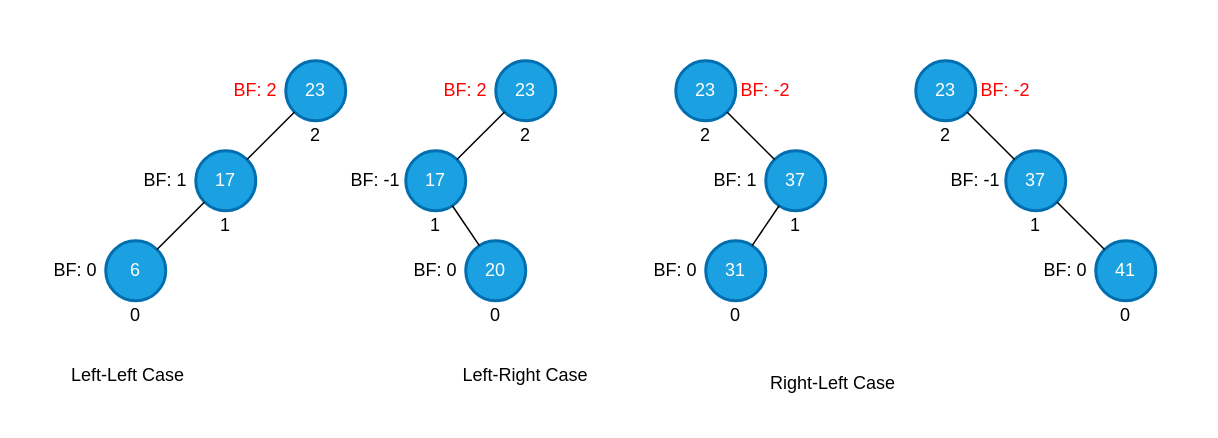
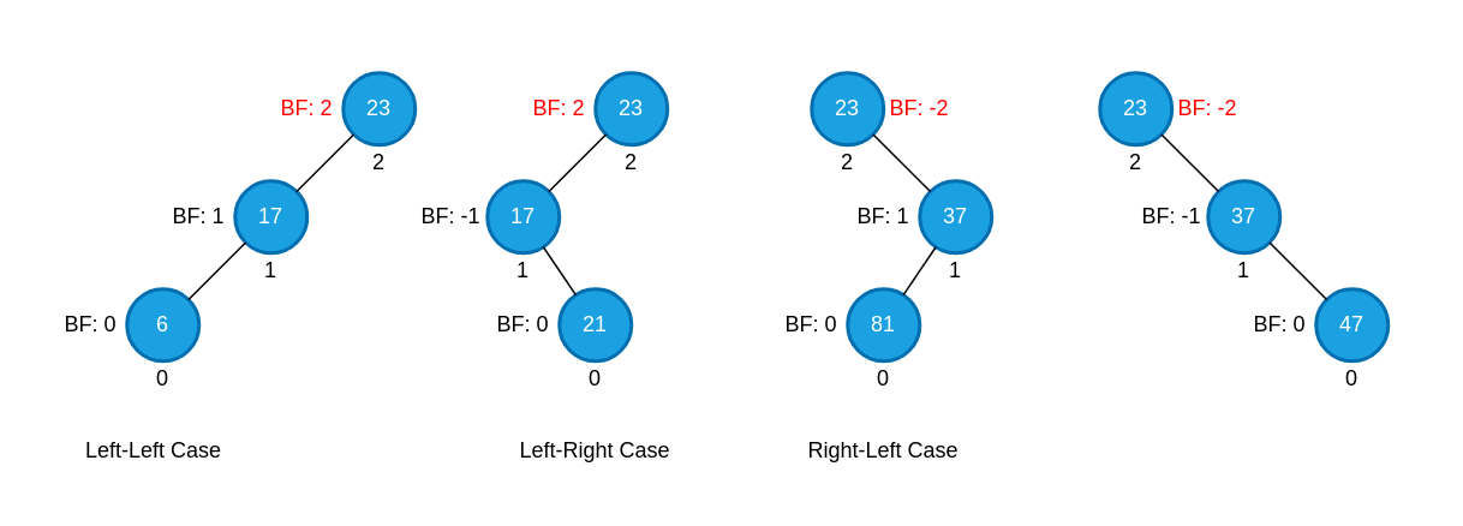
- <mxCell id="15" value="20" style="ellipse;whiteSpace=wrap;html=1;aspect=fixed;strokeColor=#006EAF;strokeWidth=2;fillColor=#1ba1e2;fontColor=#ffffff;" parent="1" vertex="1"><mxGeometry x="310" y="160" width="40" height="40" as="geometry" /></mxCell>
+ <mxCell id="15" value="21" style="ellipse;whiteSpace=wrap;html=1;aspect=fixed;strokeColor=#006EAF;strokeWidth=2;fillColor=#1ba1e2;fontColor=#ffffff;" parent="1" vertex="1"><mxGeometry x="310" y="160" width="40" height="40" as="geometry" /></mxCell>
- <mxCell id="24" value="31" style="ellipse;whiteSpace=wrap;html=1;aspect=fixed;strokeColor=#006EAF;strokeWidth=2;fillColor=#1ba1e2;fontColor=#ffffff;" parent="1" vertex="1"><mxGeometry x="470" y="160" width="40" height="40" as="geometry" /></mxCell>
+ <mxCell id="24" value="81" style="ellipse;whiteSpace=wrap;html=1;aspect=fixed;strokeColor=#006EAF;strokeWidth=2;fillColor=#1ba1e2;fontColor=#ffffff;" parent="1" vertex="1"><mxGeometry x="470" y="160" width="40" height="40" as="geometry" /></mxCell>
- <mxCell id="33" value="41" style="ellipse;whiteSpace=wrap;html=1;aspect=fixed;strokeColor=#006EAF;strokeWidth=2;fillColor=#1ba1e2;fontColor=#ffffff;" parent="1" vertex="1"><mxGeometry x="730" y="160" width="40" height="40" as="geometry" /></mxCell>
+ <mxCell id="33" value="47" style="ellipse;whiteSpace=wrap;html=1;aspect=fixed;strokeColor=#006EAF;strokeWidth=2;fillColor=#1ba1e2;fontColor=#ffffff;" parent="1" vertex="1"><mxGeometry x="730" y="160" width="40" height="40" as="geometry" /></mxCell>
- <mxCell id="48" value="&lt;font color=&quot;#000000&quot;&gt;Left-Right Case&lt;/font&gt;" style="text;html=1;strokeColor=none;fillColor=none;align=center;verticalAlign=middle;whiteSpace=wrap;rounded=0;" parent="1" vertex="1"><mxGeometry x="300" y="240" width="100" height="20" as="geometry" /></mxCell>
+ <mxCell id="48" value="&lt;font color=&quot;#000000&quot;&gt;Left-Right Case&lt;/font&gt;" style="text;html=1;strokeColor=none;fillColor=none;align=center;verticalAlign=middle;whiteSpace=wrap;rounded=0;" parent="1" vertex="1"><mxGeometry x="280" y="240" width="100" height="20" as="geometry" /></mxCell>
- <mxCell id="49" value="&lt;font color=&quot;#000000&quot;&gt;Right-Left Case&lt;/font&gt;" style="text;html=1;strokeColor=none;fillColor=none;align=center;verticalAlign=middle;whiteSpace=wrap;rounded=0;" parent="1" vertex="1"><mxGeometry x="505" y="245" width="100" height="20" as="geometry" /></mxCell>
+ <mxCell id="49" value="&lt;font color=&quot;#000000&quot;&gt;Right-Left Case&lt;/font&gt;" style="text;html=1;strokeColor=none;fillColor=none;align=center;verticalAlign=middle;whiteSpace=wrap;rounded=0;" parent="1" vertex="1"><mxGeometry x="440" y="240" width="100" height="20" as="geometry" /></mxCell>
